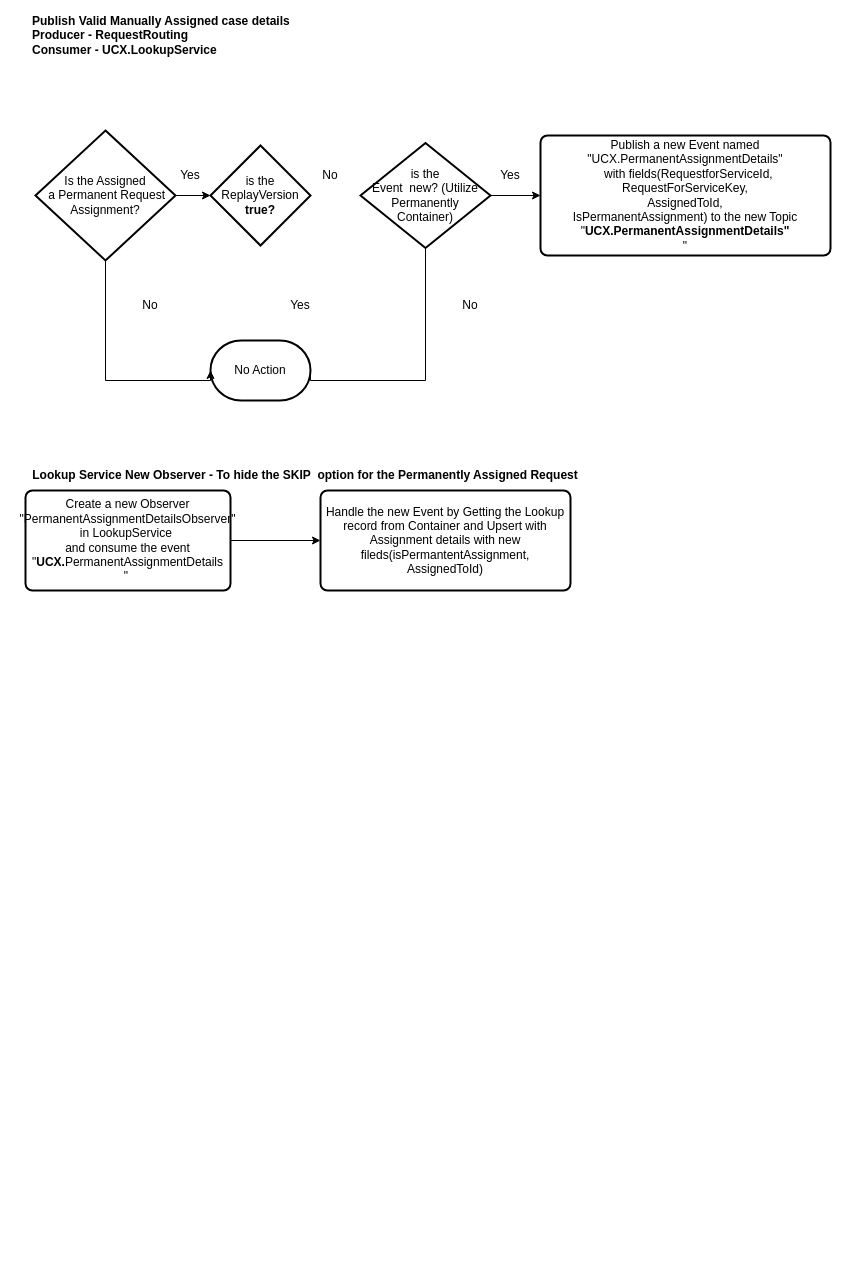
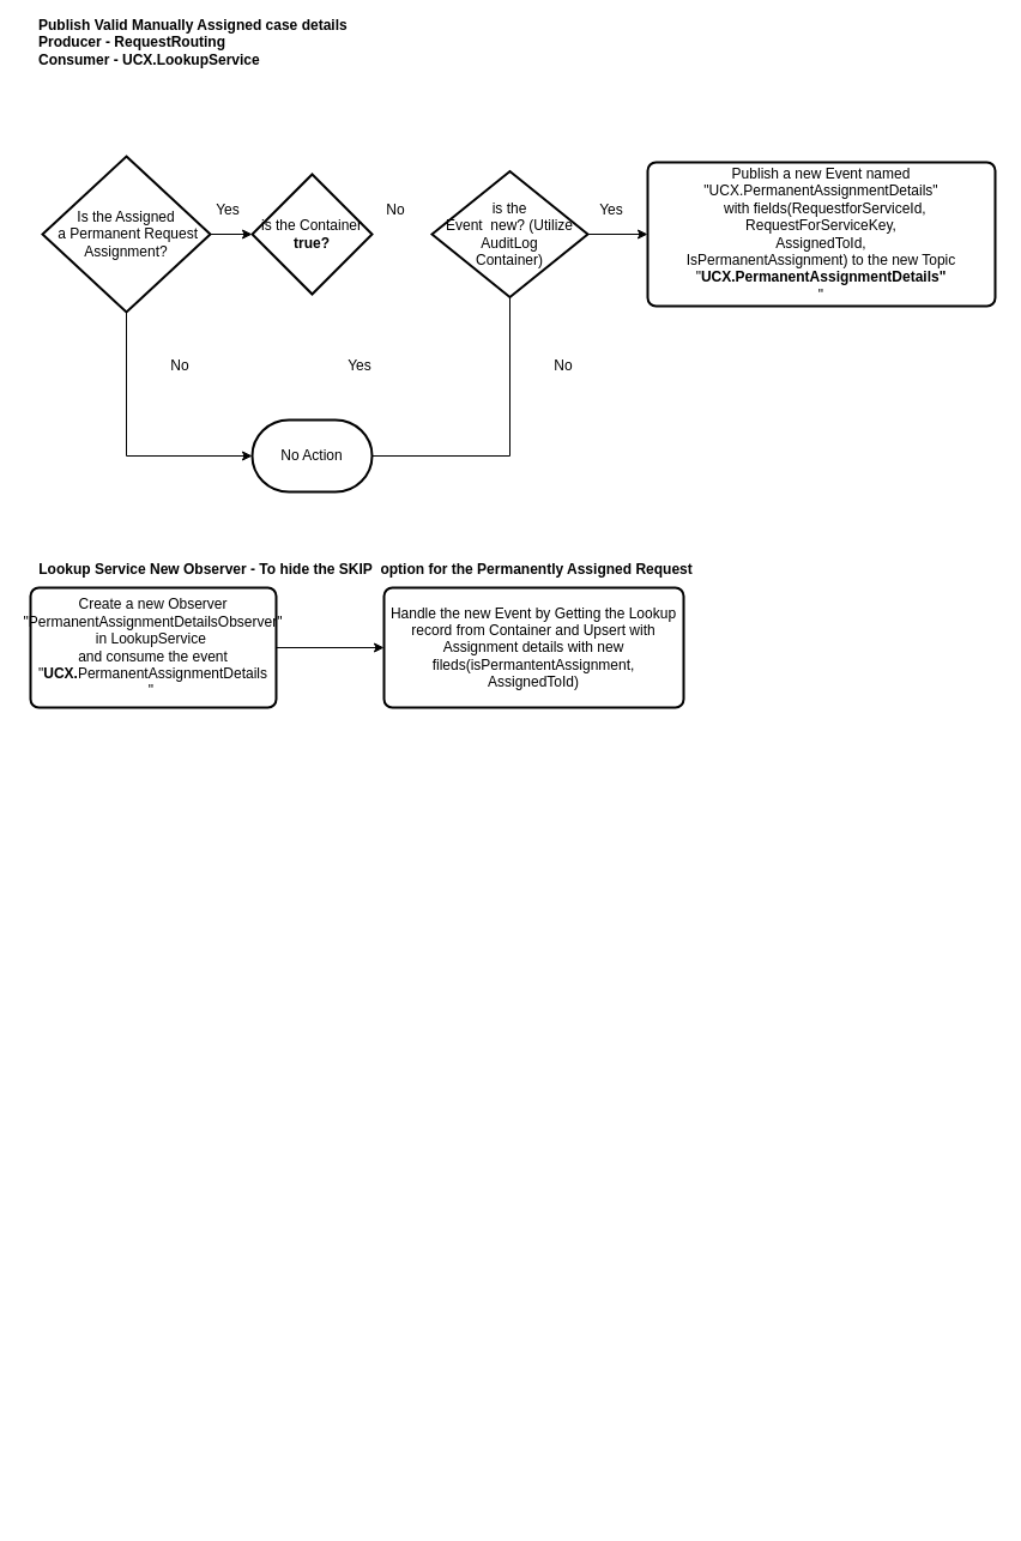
- <mxCell id="6" value="is the ReplayVersion &lt;b&gt;true?&lt;/b&gt;" style="strokeWidth=2;html=1;shape=mxgraph.flowchart.decision;whiteSpace=wrap;" parent="1" vertex="1"><mxGeometry x="210" y="145" width="100" height="100" as="geometry" /></mxCell>
+ <mxCell id="6" value="is the Container &lt;b&gt;true?&lt;/b&gt;" style="strokeWidth=2;html=1;shape=mxgraph.flowchart.decision;whiteSpace=wrap;" parent="1" vertex="1"><mxGeometry x="210" y="145" width="100" height="100" as="geometry" /></mxCell>
- <mxCell id="9" value="is the &lt;br&gt;Event&amp;nbsp;&amp;nbsp;new? (Utilize Permanently &lt;br&gt;Container)" style="strokeWidth=2;html=1;shape=mxgraph.flowchart.decision;whiteSpace=wrap;" parent="1" vertex="1"><mxGeometry x="360" y="142.5" width="130" height="105" as="geometry" /></mxCell>
+ <mxCell id="9" value="is the &lt;br&gt;Event&amp;nbsp;&amp;nbsp;new? (Utilize AuditLog &lt;br&gt;Container)" style="strokeWidth=2;html=1;shape=mxgraph.flowchart.decision;whiteSpace=wrap;" parent="1" vertex="1"><mxGeometry x="360" y="142.5" width="130" height="105" as="geometry" /></mxCell>
- <mxCell id="11" value="No Action" style="strokeWidth=2;html=1;shape=mxgraph.flowchart.terminator;whiteSpace=wrap;" parent="1" vertex="1"><mxGeometry x="210" y="340" width="100" height="60" as="geometry" /></mxCell>
+ <mxCell id="11" value="No Action" style="strokeWidth=2;html=1;shape=mxgraph.flowchart.terminator;whiteSpace=wrap;" parent="1" vertex="1"><mxGeometry x="210" y="350" width="100" height="60" as="geometry" /></mxCell>
